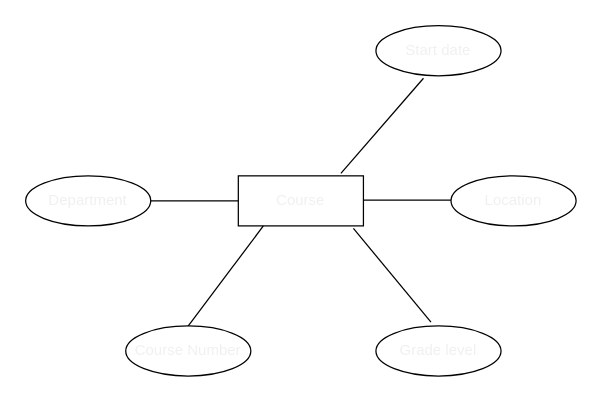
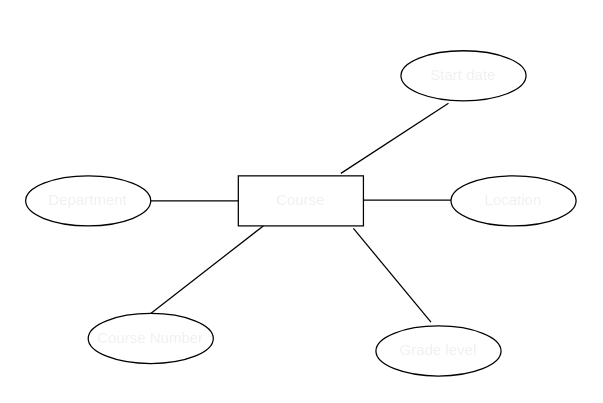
- <mxCell id="4" value="Start date" style="ellipse;whiteSpace=wrap;html=1;align=center;fontColor=#F0F0F0;" parent="1" vertex="1"><mxGeometry x="300" y="20" width="100" height="40" as="geometry" /></mxCell>
+ <mxCell id="4" value="Start date" style="ellipse;whiteSpace=wrap;html=1;align=center;fontColor=#F0F0F0;" parent="1" vertex="1"><mxGeometry x="320" y="40" width="100" height="40" as="geometry" /></mxCell>
- <mxCell id="5" value="Course Number" style="ellipse;whiteSpace=wrap;html=1;align=center;fontColor=#F0F0F0;" parent="1" vertex="1"><mxGeometry x="100" y="260" width="100" height="40" as="geometry" /></mxCell>
+ <mxCell id="5" value="Course Number" style="ellipse;whiteSpace=wrap;html=1;align=center;fontColor=#F0F0F0;" parent="1" vertex="1"><mxGeometry x="70" y="250" width="100" height="40" as="geometry" /></mxCell>
